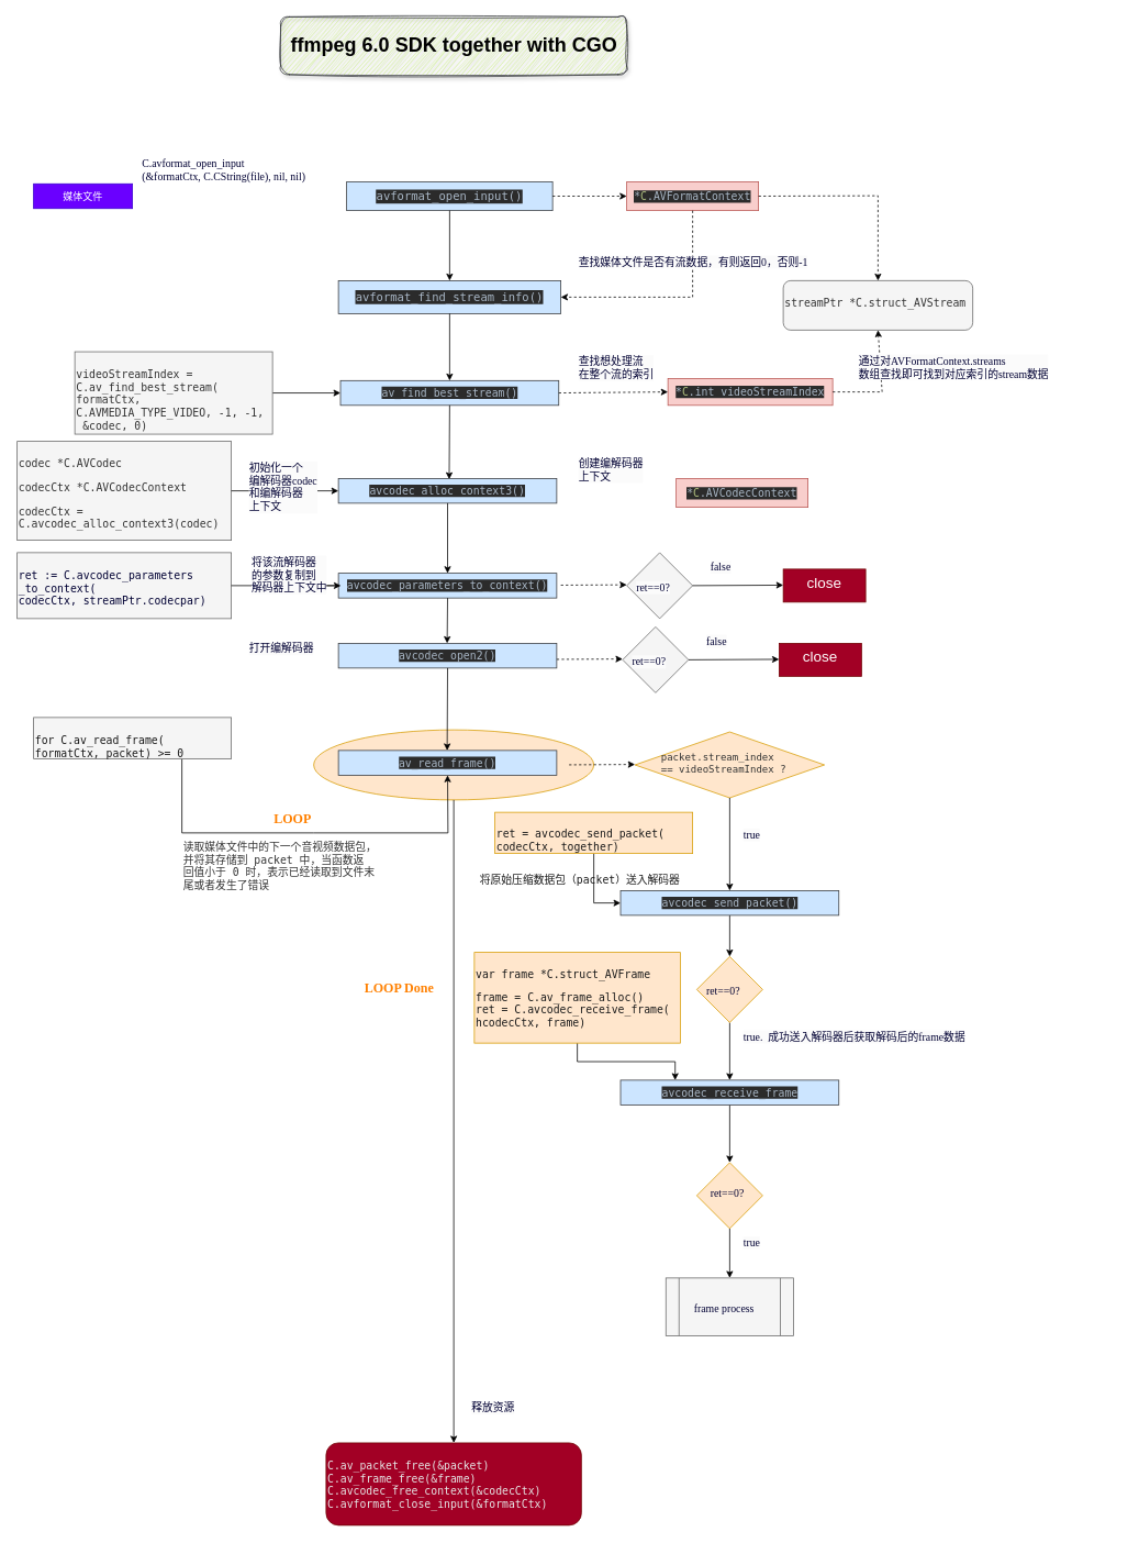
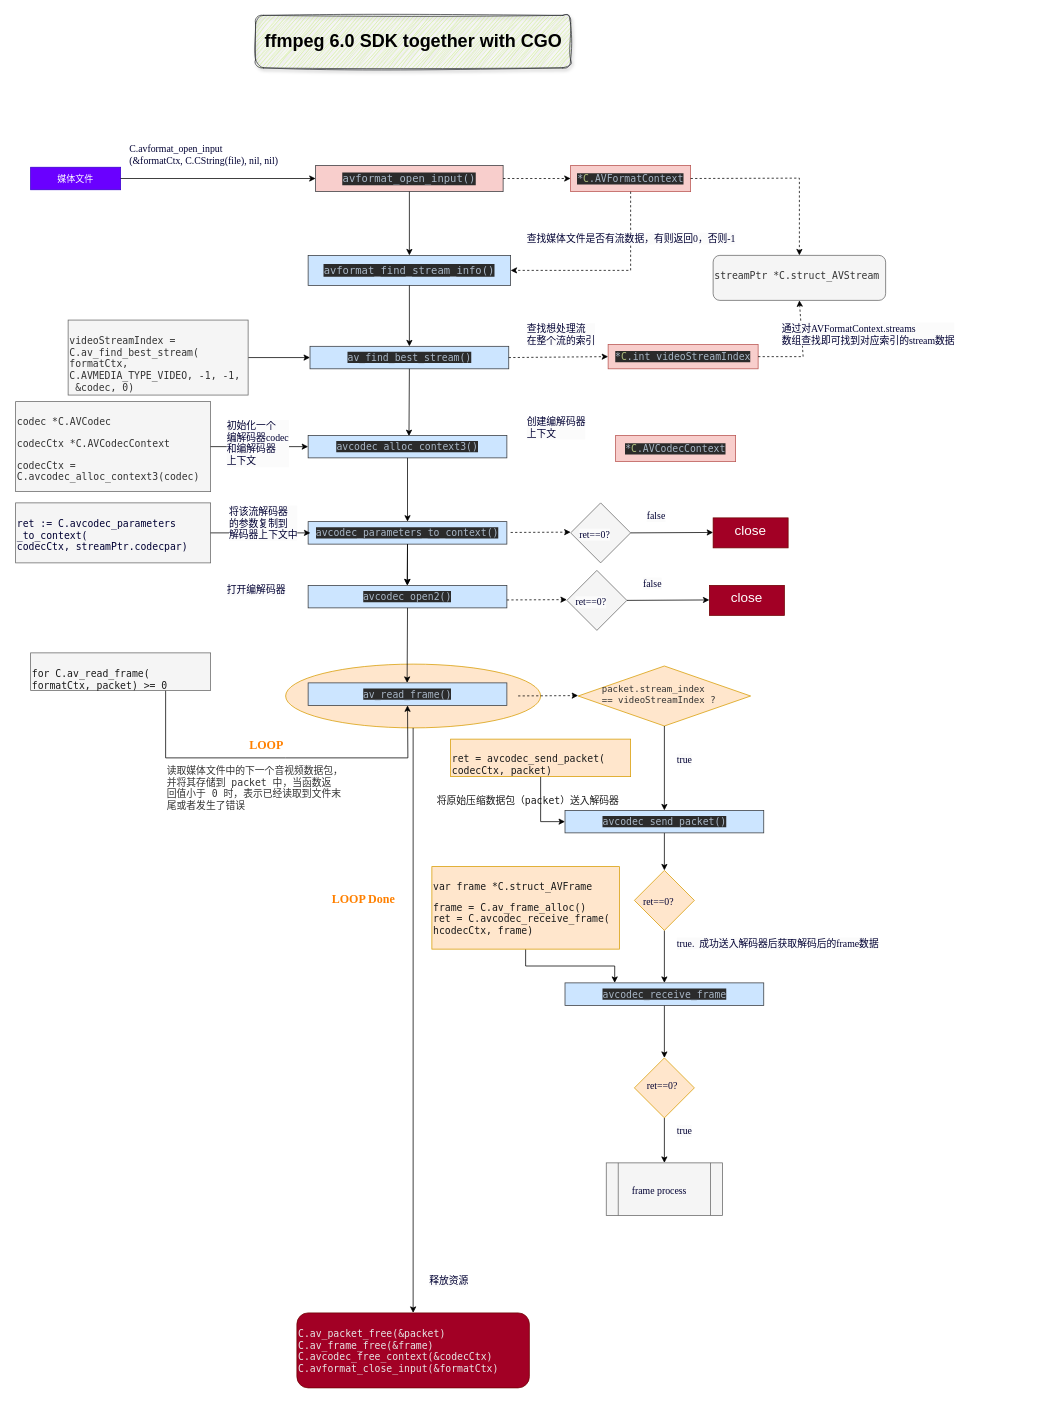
+ <mxCell id="5" value="" style="endArrow=classic;html=1;rounded=0;exitX=1;exitY=0.5;exitDx=0;exitDy=0;entryX=0;entryY=0.5;entryDx=0;entryDy=0;" edge="1" parent="1" source="4" target="3"><mxGeometry width="50" height="50" relative="1" as="geometry"><mxPoint x="160" y="360" as="sourcePoint" /><mxPoint x="210" y="310" as="targetPoint" /></mxGeometry></mxCell>
- <mxCell id="3" value="&lt;pre style=&quot;background-color: rgb(43, 43, 43); color: rgb(169, 183, 198); font-family: &amp;quot;JetBrains Mono&amp;quot;, monospace;&quot;&gt;&lt;font style=&quot;font-size: 14px;&quot;&gt;avformat_open_input()&lt;/font&gt;&lt;/pre&gt;" style="rounded=0;whiteSpace=wrap;html=1;strokeColor=#36393d;fillColor=#cce5ff;" vertex="1" parent="1"><mxGeometry x="420" y="220" width="250" height="35" as="geometry" /></mxCell>
+ <mxCell id="3" value="&lt;pre style=&quot;background-color: rgb(43, 43, 43); color: rgb(169, 183, 198); font-family: &amp;quot;JetBrains Mono&amp;quot;, monospace;&quot;&gt;&lt;font style=&quot;font-size: 14px;&quot;&gt;avformat_open_input()&lt;/font&gt;&lt;/pre&gt;" style="rounded=0;whiteSpace=wrap;html=1;strokeColor=#36393d;fillColor=#f8cecc;" vertex="1" parent="1"><mxGeometry x="420" y="220" width="250" height="35" as="geometry" /></mxCell>
- <mxCell id="33" value="" style="edgeStyle=orthogonalEdgeStyle;rounded=0;orthogonalLoop=1;jettySize=auto;html=1;fontFamily=Helvetica;fontSize=12;fontColor=#333333;" edge="1" parent="1" source="34" target="37"><mxGeometry relative="1" as="geometry" /></mxCell>
+ <mxCell id="33" value="" style="edgeStyle=orthogonalEdgeStyle;rounded=0;orthogonalLoop=1;jettySize=auto;html=1;fontFamily=Helvetica;fontSize=12;fontColor=#333333;" edge="1" parent="1" source="34" target="45"><mxGeometry relative="1" as="geometry" /></mxCell>
- <mxCell id="68" value="&lt;pre style=&quot;forced-color-adjust: none; orphans: 2; text-align: left; text-indent: 0px; widows: 2; text-decoration-thickness: initial; text-decoration-style: initial; text-decoration-color: initial;&quot;&gt;&lt;pre style=&quot;&quot;&gt;&lt;font face=&quot;JetBrains Mono, monospace&quot; color=&quot;#1a1a1a&quot;&gt;&lt;span style=&quot;font-size: 13.067px;&quot;&gt;ret = avcodec_send_packet(&lt;br/&gt;codecCtx, together)&lt;/span&gt;&lt;/font&gt;&lt;font face=&quot;JetBrains Mono, monospace&quot;&gt;&lt;span style=&quot;font-size: 9.8pt;&quot;&gt;&lt;br&gt;&lt;/span&gt;&lt;/font&gt;&lt;/pre&gt;&lt;/pre&gt;" style="text;whiteSpace=wrap;html=1;align=left;fillColor=#ffe6cc;strokeColor=#d79b00;" vertex="1" parent="1"><mxGeometry x="600" y="985" width="240" height="50" as="geometry" /></mxCell>
+ <mxCell id="68" value="&lt;pre style=&quot;forced-color-adjust: none; orphans: 2; text-align: left; text-indent: 0px; widows: 2; text-decoration-thickness: initial; text-decoration-style: initial; text-decoration-color: initial;&quot;&gt;&lt;pre style=&quot;&quot;&gt;&lt;font face=&quot;JetBrains Mono, monospace&quot; color=&quot;#1a1a1a&quot;&gt;&lt;span style=&quot;font-size: 13.067px;&quot;&gt;ret = avcodec_send_packet(&lt;br/&gt;codecCtx, packet)&lt;/span&gt;&lt;/font&gt;&lt;font face=&quot;JetBrains Mono, monospace&quot;&gt;&lt;span style=&quot;font-size: 9.8pt;&quot;&gt;&lt;br&gt;&lt;/span&gt;&lt;/font&gt;&lt;/pre&gt;&lt;/pre&gt;" style="text;whiteSpace=wrap;html=1;align=left;fillColor=#ffe6cc;strokeColor=#d79b00;" vertex="1" parent="1"><mxGeometry x="600" y="985" width="240" height="50" as="geometry" /></mxCell>
